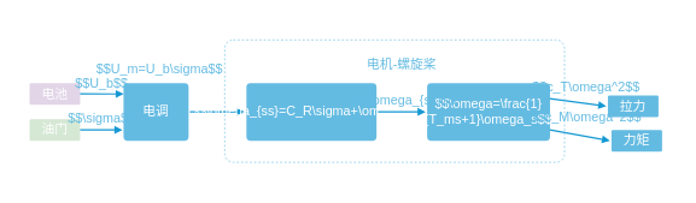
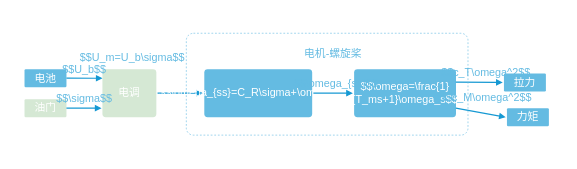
- <mxCell id="2" value="电池" style="rounded=1;whiteSpace=wrap;html=1;shadow=0;labelBackgroundColor=none;strokeColor=none;strokeWidth=3;fillColor=#e1d5e7;fontFamily=Helvetica;fontSize=18;fontColor=#FFFFFF;align=center;spacing=5;arcSize=7;perimeterSpacing=2;" vertex="1" parent="1"><mxGeometry x="40" y="115" width="70" height="30" as="geometry" /></mxCell>
+ <mxCell id="2" value="电池" style="rounded=1;whiteSpace=wrap;html=1;shadow=0;labelBackgroundColor=none;strokeColor=none;strokeWidth=3;fillColor=#64BBE2;fontFamily=Helvetica;fontSize=18;fontColor=#FFFFFF;align=center;spacing=5;arcSize=7;perimeterSpacing=2;" vertex="1" parent="1"><mxGeometry x="40" y="115" width="70" height="30" as="geometry" /></mxCell>
- <mxCell id="19" value="拉力" style="rounded=1;whiteSpace=wrap;html=1;shadow=0;labelBackgroundColor=none;strokeColor=none;strokeWidth=3;fillColor=#64BBE2;fontFamily=Helvetica;fontSize=18;fontColor=#FFFFFF;align=center;spacing=5;arcSize=7;perimeterSpacing=2;" vertex="1" parent="1"><mxGeometry x="840" y="132" width="70" height="30" as="geometry" /></mxCell>
+ <mxCell id="19" value="拉力" style="rounded=1;whiteSpace=wrap;html=1;shadow=0;labelBackgroundColor=none;strokeColor=none;strokeWidth=3;fillColor=#64BBE2;fontFamily=Helvetica;fontSize=18;fontColor=#FFFFFF;align=center;spacing=5;arcSize=7;perimeterSpacing=2;" vertex="1" parent="1"><mxGeometry x="840" y="122" width="70" height="30" as="geometry" /></mxCell>
- <mxCell id="6" value="电调" style="rounded=1;whiteSpace=wrap;html=1;shadow=0;labelBackgroundColor=none;strokeColor=none;strokeWidth=3;fillColor=#64BBE2;fontFamily=Helvetica;fontSize=18;fontColor=#FFFFFF;align=center;spacing=5;arcSize=7;perimeterSpacing=2;" vertex="1" parent="1"><mxGeometry x="170" y="115" width="90" height="80" as="geometry" /></mxCell>
+ <mxCell id="6" value="电调" style="rounded=1;whiteSpace=wrap;html=1;shadow=0;labelBackgroundColor=none;strokeColor=none;strokeWidth=3;fillColor=#d5e8d4;fontFamily=Helvetica;fontSize=18;fontColor=#FFFFFF;align=center;spacing=5;arcSize=7;perimeterSpacing=2;" vertex="1" parent="1"><mxGeometry x="170" y="115" width="90" height="80" as="geometry" /></mxCell>
